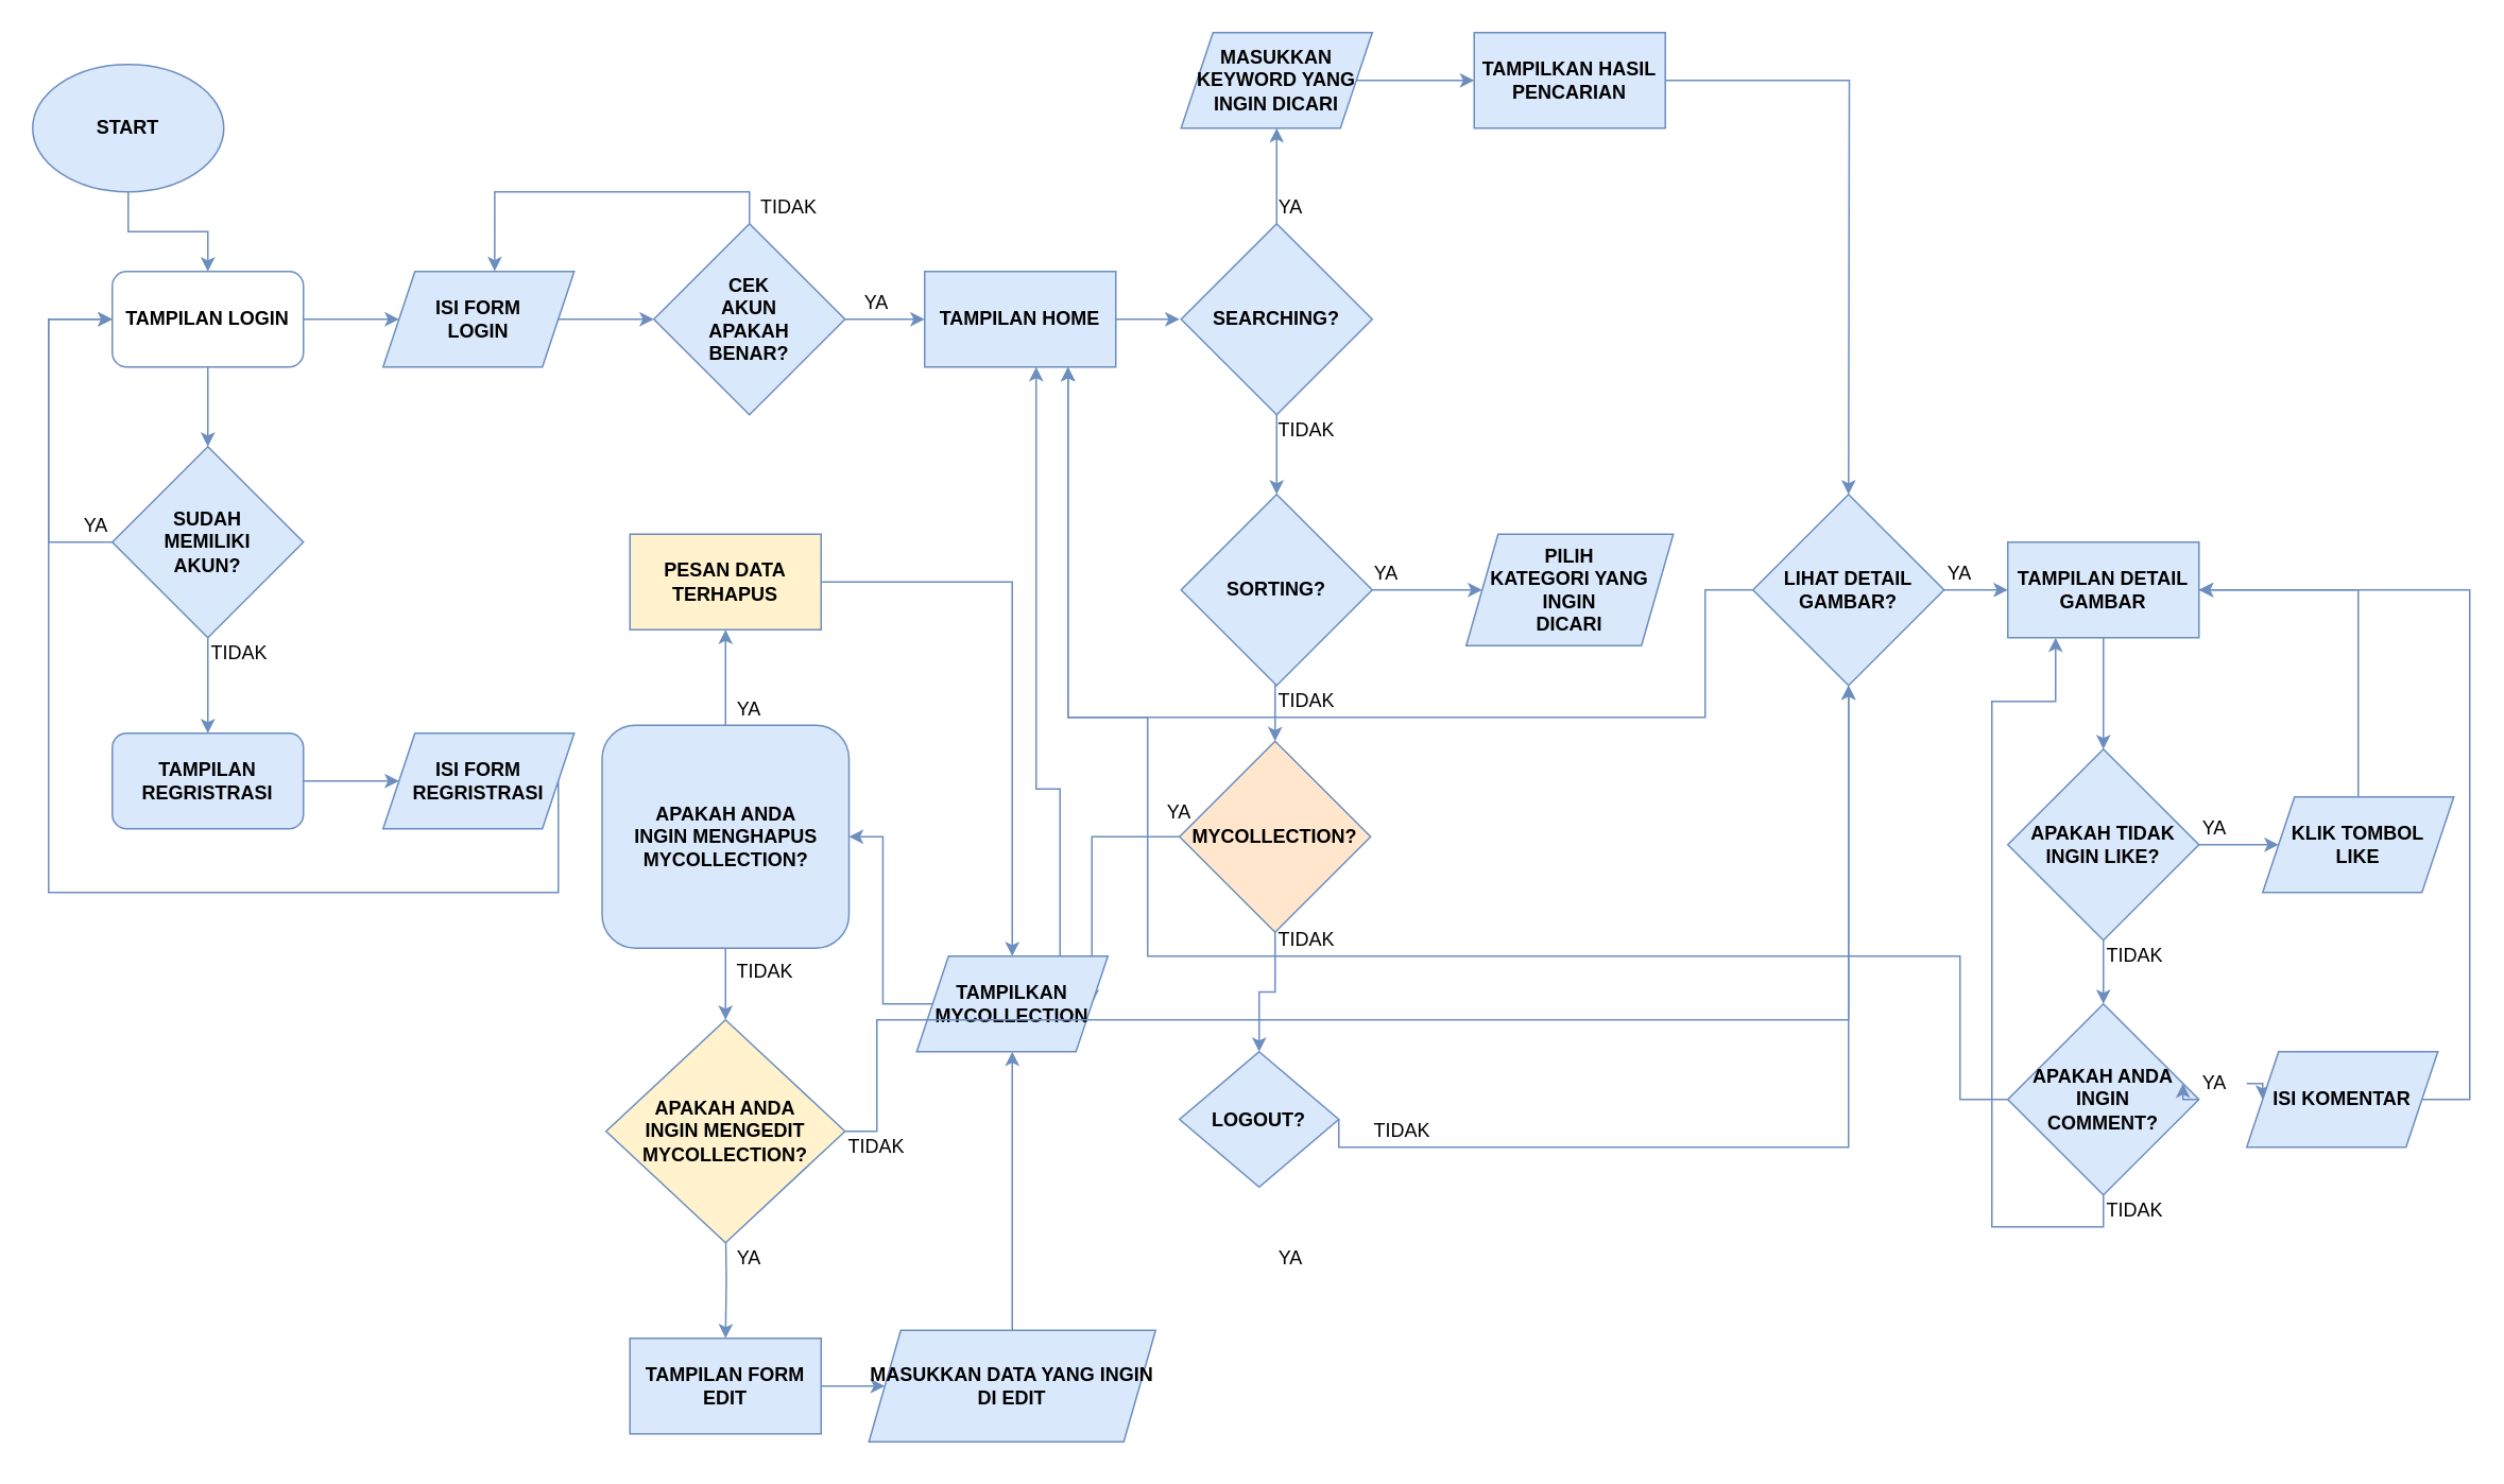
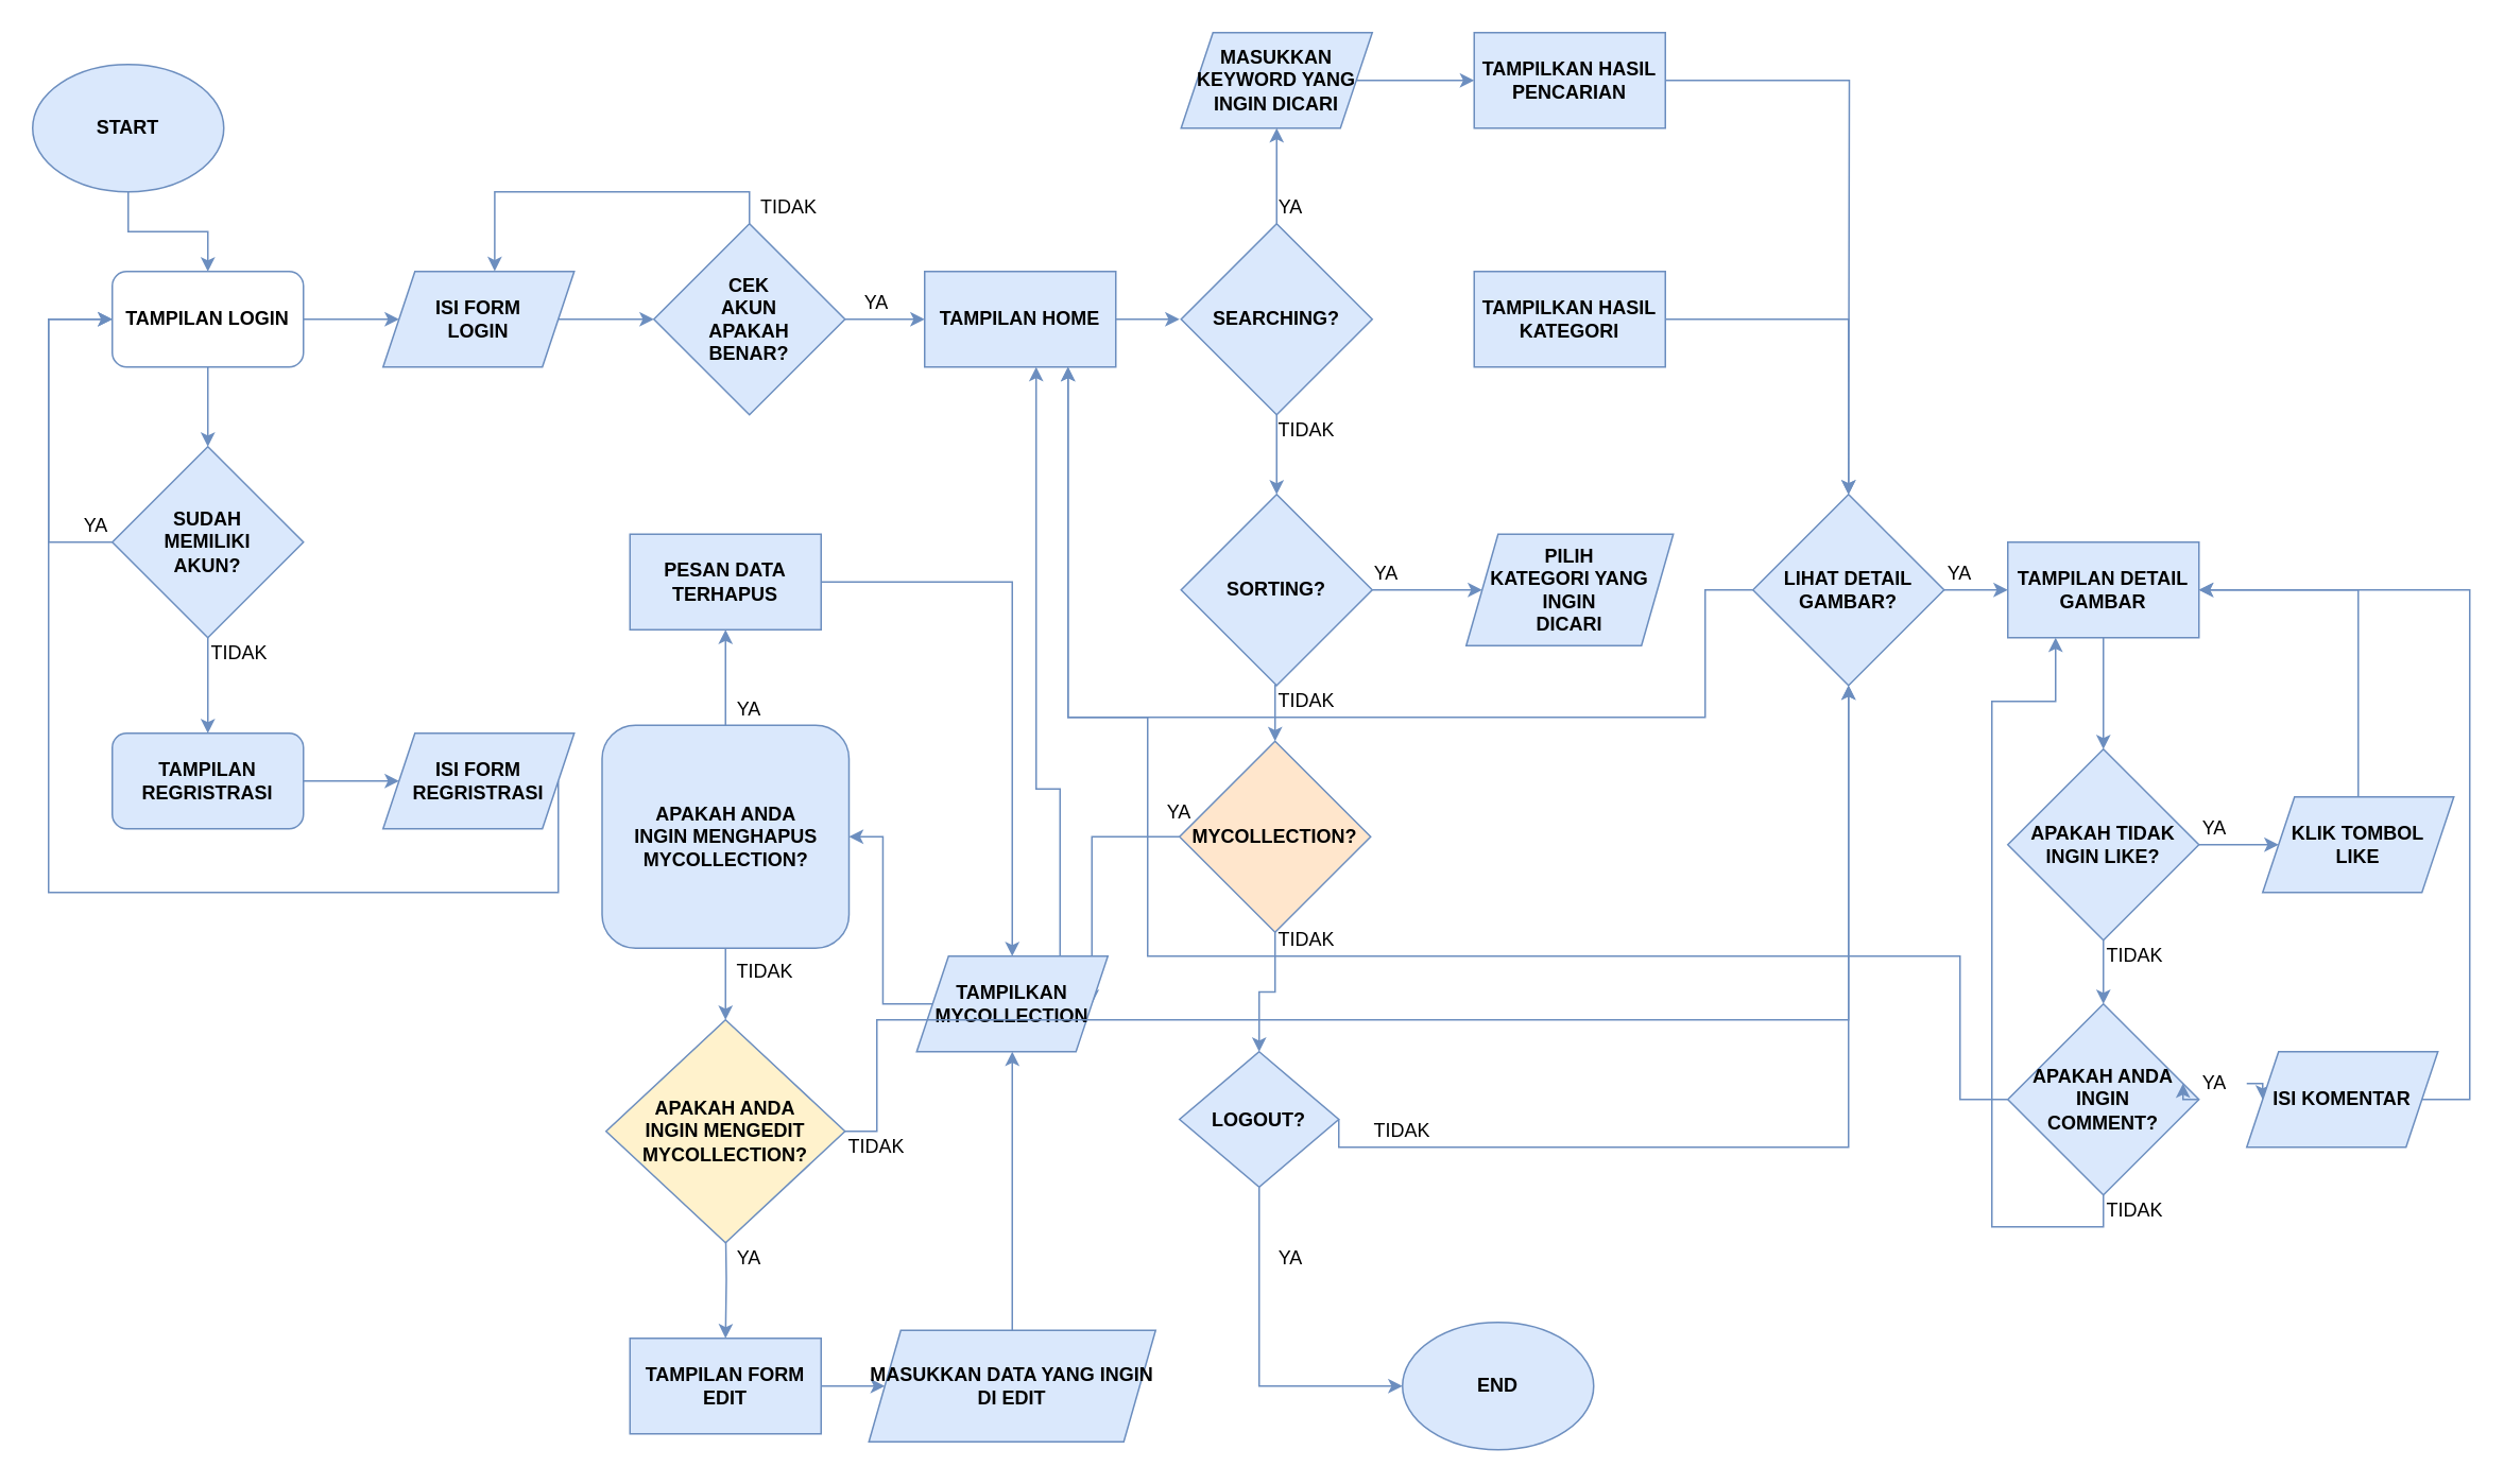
+ <mxCell id="55" value="&lt;b&gt;TAMPILKAN HASIL KATEGORI&lt;/b&gt;" style="rounded=0;whiteSpace=wrap;html=1;fillColor=#dae8fc;strokeColor=#6c8ebf;" vertex="1" parent="1"><mxGeometry x="925" y="170" width="120" height="60" as="geometry" /></mxCell>
+ <mxCell id="54" style="edgeStyle=orthogonalEdgeStyle;rounded=0;orthogonalLoop=1;jettySize=auto;html=1;exitX=1;exitY=0.5;exitDx=0;exitDy=0;entryX=0.5;entryY=0;entryDx=0;entryDy=0;fillColor=#dae8fc;strokeColor=#6c8ebf;" edge="1" parent="1" source="55" target="23"><mxGeometry relative="1" as="geometry" /></mxCell>
- <mxCell id="49" value="&lt;b&gt;PESAN DATA TERHAPUS&lt;/b&gt;" style="rounded=0;whiteSpace=wrap;html=1;fillColor=#fff2cc;strokeColor=#6c8ebf;" vertex="1" parent="1"><mxGeometry x="395" y="335" width="120" height="60" as="geometry" /></mxCell>
+ <mxCell id="49" value="&lt;b&gt;PESAN DATA TERHAPUS&lt;/b&gt;" style="rounded=0;whiteSpace=wrap;html=1;fillColor=#dae8fc;strokeColor=#6c8ebf;" vertex="1" parent="1"><mxGeometry x="395" y="335" width="120" height="60" as="geometry" /></mxCell>
+ <mxCell id="34" style="edgeStyle=orthogonalEdgeStyle;rounded=0;orthogonalLoop=1;jettySize=auto;html=1;exitX=0.5;exitY=1;exitDx=0;exitDy=0;entryX=0;entryY=0.5;entryDx=0;entryDy=0;fillColor=#dae8fc;strokeColor=#6c8ebf;" edge="1" parent="1" source="35" target="73"><mxGeometry relative="1" as="geometry" /></mxCell>
+ <mxCell id="73" value="&lt;b&gt;END&lt;/b&gt;" style="ellipse;whiteSpace=wrap;html=1;fillColor=#dae8fc;strokeColor=#6c8ebf;" vertex="1" parent="1"><mxGeometry x="880" y="830" width="120" height="80" as="geometry" /></mxCell>
